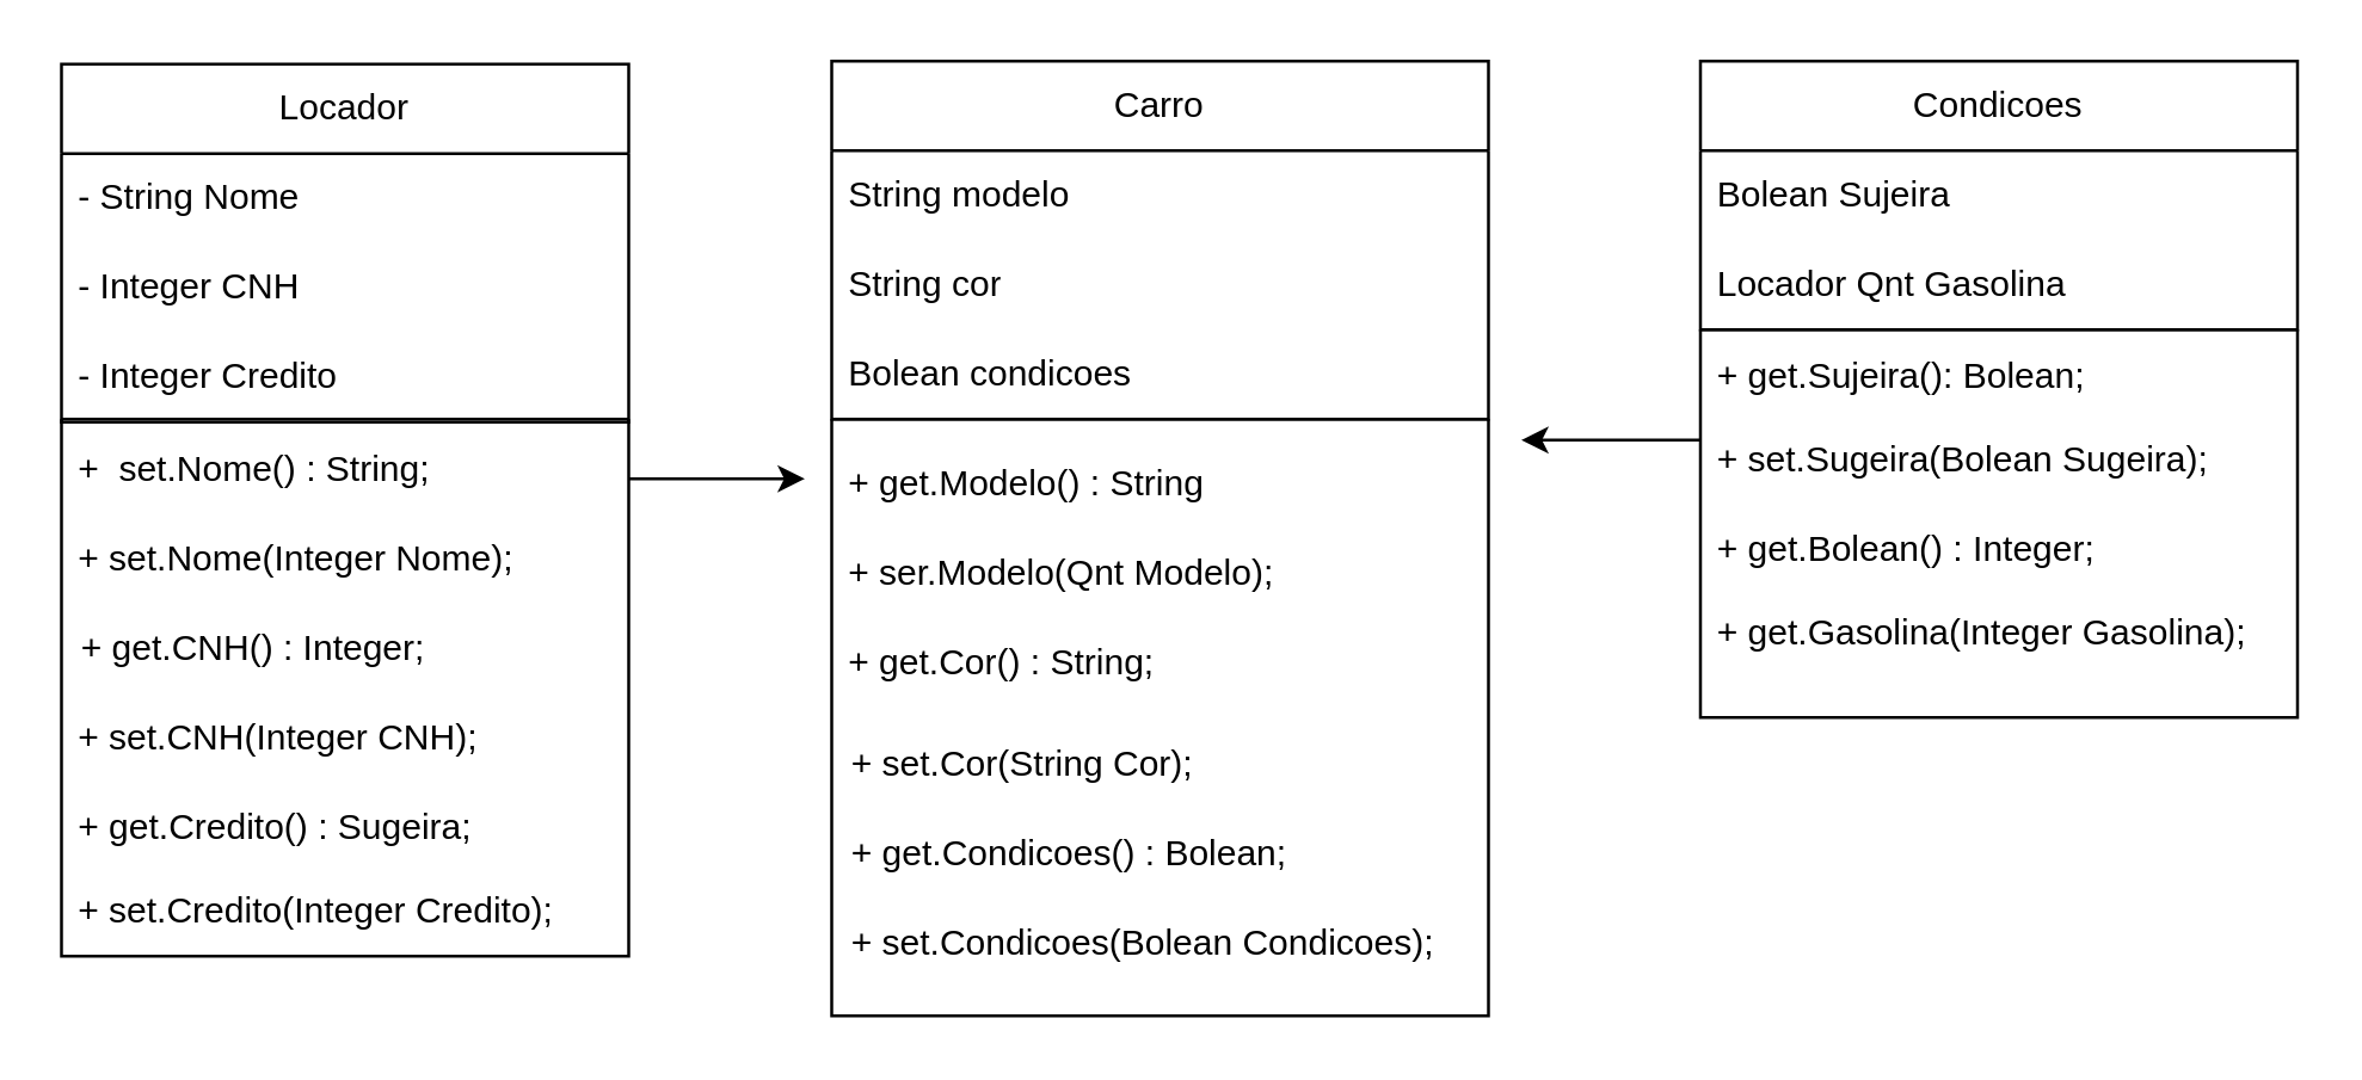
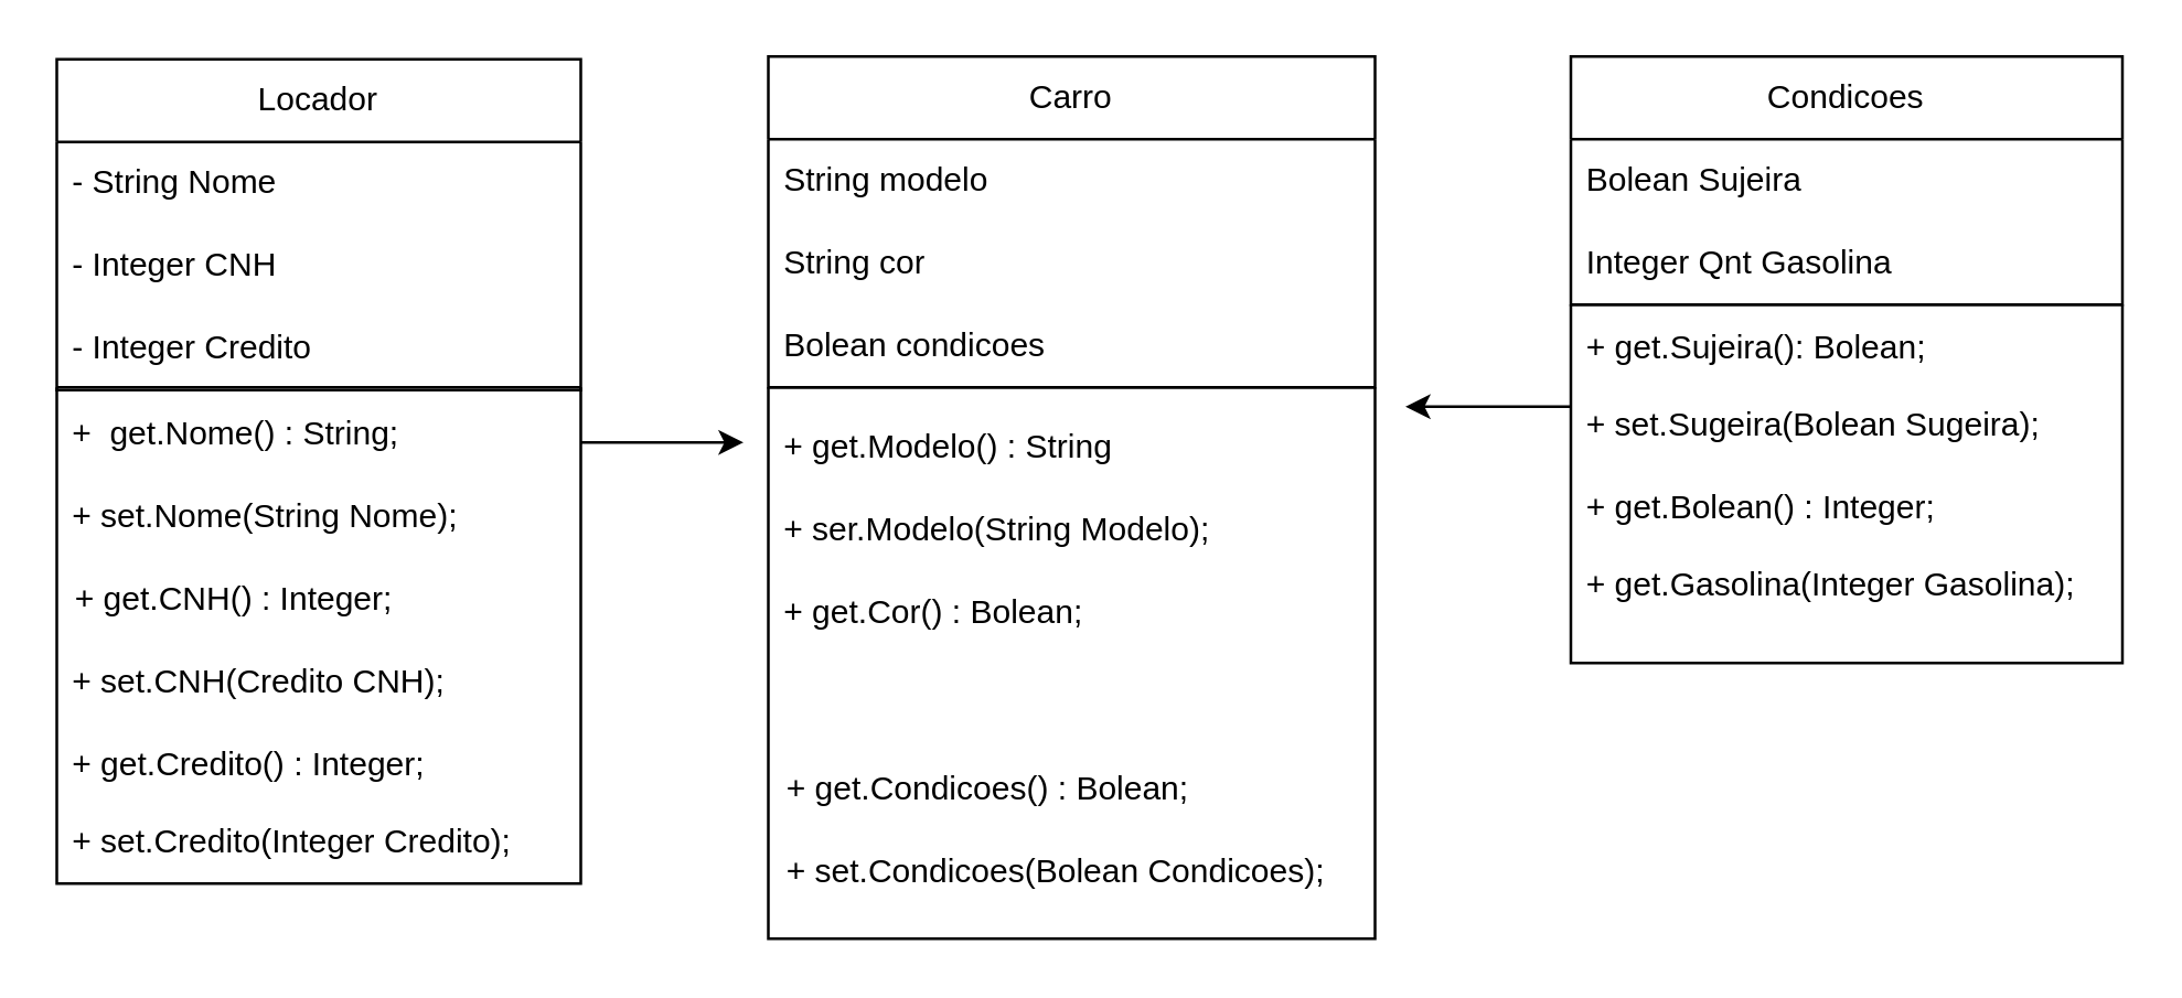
- <mxCell id="4" value="Locador Qnt Gasolina" style="text;strokeColor=none;fillColor=none;align=left;verticalAlign=middle;spacingLeft=4;spacingRight=4;overflow=hidden;points=[[0,0.5],[1,0.5]];portConstraint=eastwest;rotatable=0;whiteSpace=wrap;html=1;" parent="2" vertex="1"><mxGeometry y="60" width="200" height="30" as="geometry" /></mxCell>
+ <mxCell id="4" value="Integer Qnt Gasolina" style="text;strokeColor=none;fillColor=none;align=left;verticalAlign=middle;spacingLeft=4;spacingRight=4;overflow=hidden;points=[[0,0.5],[1,0.5]];portConstraint=eastwest;rotatable=0;whiteSpace=wrap;html=1;" parent="2" vertex="1"><mxGeometry y="60" width="200" height="30" as="geometry" /></mxCell>
- <mxCell id="19" value="+&amp;nbsp; set.Nome() : String;" style="text;strokeColor=none;fillColor=none;align=left;verticalAlign=middle;spacingLeft=4;spacingRight=4;overflow=hidden;points=[[0,0.5],[1,0.5]];portConstraint=eastwest;rotatable=0;whiteSpace=wrap;html=1;" parent="13" vertex="1"><mxGeometry y="2" width="140" height="30" as="geometry" /></mxCell>
+ <mxCell id="19" value="+&amp;nbsp; get.Nome() : String;" style="text;strokeColor=none;fillColor=none;align=left;verticalAlign=middle;spacingLeft=4;spacingRight=4;overflow=hidden;points=[[0,0.5],[1,0.5]];portConstraint=eastwest;rotatable=0;whiteSpace=wrap;html=1;" parent="13" vertex="1"><mxGeometry y="2" width="140" height="30" as="geometry" /></mxCell>
- <mxCell id="14" value="+ set.Nome(Integer Nome);" style="text;strokeColor=none;fillColor=none;align=left;verticalAlign=middle;spacingLeft=4;spacingRight=4;overflow=hidden;points=[[0,0.5],[1,0.5]];portConstraint=eastwest;rotatable=0;whiteSpace=wrap;html=1;" parent="13" vertex="1"><mxGeometry y="32" width="190" height="30" as="geometry" /></mxCell>
+ <mxCell id="14" value="+ set.Nome(String Nome);" style="text;strokeColor=none;fillColor=none;align=left;verticalAlign=middle;spacingLeft=4;spacingRight=4;overflow=hidden;points=[[0,0.5],[1,0.5]];portConstraint=eastwest;rotatable=0;whiteSpace=wrap;html=1;" parent="13" vertex="1"><mxGeometry y="32" width="190" height="30" as="geometry" /></mxCell>
- <mxCell id="27" value="+ ser.Modelo(Qnt Modelo);" style="text;strokeColor=none;fillColor=none;align=left;verticalAlign=middle;spacingLeft=4;spacingRight=4;overflow=hidden;points=[[0,0.5],[1,0.5]];portConstraint=eastwest;rotatable=0;whiteSpace=wrap;html=1;" vertex="1" parent="1"><mxGeometry x="278" y="177" width="200" height="30" as="geometry" /></mxCell>
+ <mxCell id="27" value="+ ser.Modelo(String Modelo);" style="text;strokeColor=none;fillColor=none;align=left;verticalAlign=middle;spacingLeft=4;spacingRight=4;overflow=hidden;points=[[0,0.5],[1,0.5]];portConstraint=eastwest;rotatable=0;whiteSpace=wrap;html=1;" vertex="1" parent="1"><mxGeometry x="278" y="177" width="200" height="30" as="geometry" /></mxCell>
- <mxCell id="28" value="+ get.Cor() : String;" style="text;strokeColor=none;fillColor=none;align=left;verticalAlign=middle;spacingLeft=4;spacingRight=4;overflow=hidden;points=[[0,0.5],[1,0.5]];portConstraint=eastwest;rotatable=0;whiteSpace=wrap;html=1;" vertex="1" parent="1"><mxGeometry x="278" y="207" width="200" height="30" as="geometry" /></mxCell>
+ <mxCell id="28" value="+ get.Cor() : Bolean;" style="text;strokeColor=none;fillColor=none;align=left;verticalAlign=middle;spacingLeft=4;spacingRight=4;overflow=hidden;points=[[0,0.5],[1,0.5]];portConstraint=eastwest;rotatable=0;whiteSpace=wrap;html=1;" vertex="1" parent="1"><mxGeometry x="278" y="207" width="200" height="30" as="geometry" /></mxCell>
- <mxCell id="16" value="+ set.CNH(Integer CNH);" style="text;strokeColor=none;fillColor=none;align=left;verticalAlign=middle;spacingLeft=4;spacingRight=4;overflow=hidden;points=[[0,0.5],[1,0.5]];portConstraint=eastwest;rotatable=0;whiteSpace=wrap;html=1;" parent="13" vertex="1"><mxGeometry y="92" width="190" height="30" as="geometry" /></mxCell>
+ <mxCell id="16" value="+ set.CNH(Credito CNH);" style="text;strokeColor=none;fillColor=none;align=left;verticalAlign=middle;spacingLeft=4;spacingRight=4;overflow=hidden;points=[[0,0.5],[1,0.5]];portConstraint=eastwest;rotatable=0;whiteSpace=wrap;html=1;" parent="13" vertex="1"><mxGeometry y="92" width="190" height="30" as="geometry" /></mxCell>
- <mxCell id="29" value="+ set.Cor(String Cor);" style="text;strokeColor=none;fillColor=none;align=left;verticalAlign=middle;spacingLeft=4;spacingRight=4;overflow=hidden;points=[[0,0.5],[1,0.5]];portConstraint=eastwest;rotatable=0;whiteSpace=wrap;html=1;" vertex="1" parent="1"><mxGeometry x="279" y="241" width="200" height="30" as="geometry" /></mxCell>
- <mxCell id="17" value="+ get.Credito() : Sugeira;" style="text;strokeColor=none;fillColor=none;align=left;verticalAlign=middle;spacingLeft=4;spacingRight=4;overflow=hidden;points=[[0,0.5],[1,0.5]];portConstraint=eastwest;rotatable=0;whiteSpace=wrap;html=1;" parent="13" vertex="1"><mxGeometry y="122" width="190" height="30" as="geometry" /></mxCell>
+ <mxCell id="17" value="+ get.Credito() : Integer;" style="text;strokeColor=none;fillColor=none;align=left;verticalAlign=middle;spacingLeft=4;spacingRight=4;overflow=hidden;points=[[0,0.5],[1,0.5]];portConstraint=eastwest;rotatable=0;whiteSpace=wrap;html=1;" parent="13" vertex="1"><mxGeometry y="122" width="190" height="30" as="geometry" /></mxCell>
